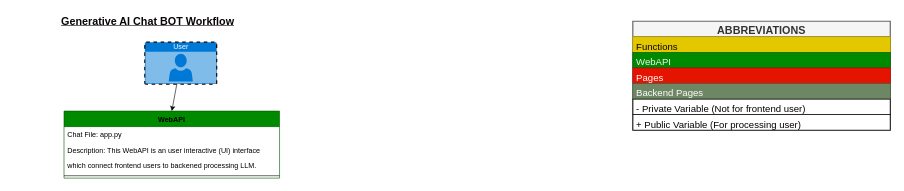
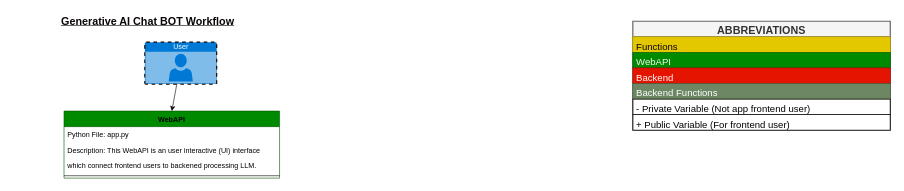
- <mxCell id="13" value="Pages" style="text;strokeColor=#B20000;fillColor=#e51400;align=left;verticalAlign=top;spacingLeft=4;spacingRight=4;overflow=hidden;rotatable=0;points=[[0,0.5],[1,0.5]];portConstraint=eastwest;fontColor=#ffffff;fontSize=16;fontStyle=0;strokeWidth=1;" vertex="1" parent="10"><mxGeometry y="78" width="430" height="26" as="geometry" /></mxCell>
+ <mxCell id="13" value="Backend" style="text;strokeColor=#B20000;fillColor=#e51400;align=left;verticalAlign=top;spacingLeft=4;spacingRight=4;overflow=hidden;rotatable=0;points=[[0,0.5],[1,0.5]];portConstraint=eastwest;fontColor=#ffffff;fontSize=16;fontStyle=0;strokeWidth=1;" vertex="1" parent="10"><mxGeometry y="78" width="430" height="26" as="geometry" /></mxCell>
- <mxCell id="14" value="Backend Pages" style="text;strokeColor=#3A5431;fillColor=#6d8764;align=left;verticalAlign=top;spacingLeft=4;spacingRight=4;overflow=hidden;rotatable=0;points=[[0,0.5],[1,0.5]];portConstraint=eastwest;fontColor=#ffffff;fontSize=16;fontStyle=0;strokeWidth=1;" vertex="1" parent="10"><mxGeometry y="104" width="430" height="26" as="geometry" /></mxCell>
+ <mxCell id="14" value="Backend Functions" style="text;strokeColor=#3A5431;fillColor=#6d8764;align=left;verticalAlign=top;spacingLeft=4;spacingRight=4;overflow=hidden;rotatable=0;points=[[0,0.5],[1,0.5]];portConstraint=eastwest;fontColor=#ffffff;fontSize=16;fontStyle=0;strokeWidth=1;" vertex="1" parent="10"><mxGeometry y="104" width="430" height="26" as="geometry" /></mxCell>
- <mxCell id="15" value="- Private Variable (Not for frontend user)" style="text;strokeColor=#090202;fillColor=none;align=left;verticalAlign=top;spacingLeft=4;spacingRight=4;overflow=hidden;rotatable=0;points=[[0,0.5],[1,0.5]];portConstraint=eastwest;fontColor=#040101;fontSize=16;fontStyle=0;strokeWidth=1;" vertex="1" parent="10"><mxGeometry y="130" width="430" height="26" as="geometry" /></mxCell>
+ <mxCell id="15" value="- Private Variable (Not app frontend user)" style="text;strokeColor=#090202;fillColor=none;align=left;verticalAlign=top;spacingLeft=4;spacingRight=4;overflow=hidden;rotatable=0;points=[[0,0.5],[1,0.5]];portConstraint=eastwest;fontColor=#040101;fontSize=16;fontStyle=0;strokeWidth=1;" vertex="1" parent="10"><mxGeometry y="130" width="430" height="26" as="geometry" /></mxCell>
- <mxCell id="16" value="+ Public Variable (For processing user)" style="text;strokeColor=#090202;fillColor=none;align=left;verticalAlign=top;spacingLeft=4;spacingRight=4;overflow=hidden;rotatable=0;points=[[0,0.5],[1,0.5]];portConstraint=eastwest;fontColor=#040101;fontSize=16;fontStyle=0;strokeWidth=1;" vertex="1" parent="10"><mxGeometry y="156" width="430" height="26" as="geometry" /></mxCell>
+ <mxCell id="16" value="+ Public Variable (For frontend user)" style="text;strokeColor=#090202;fillColor=none;align=left;verticalAlign=top;spacingLeft=4;spacingRight=4;overflow=hidden;rotatable=0;points=[[0,0.5],[1,0.5]];portConstraint=eastwest;fontColor=#040101;fontSize=16;fontStyle=0;strokeWidth=1;" vertex="1" parent="10"><mxGeometry y="156" width="430" height="26" as="geometry" /></mxCell>
- <mxCell id="4" value="Chat File: app.py " style="text;strokeColor=none;fillColor=none;align=left;verticalAlign=top;spacingLeft=4;spacingRight=4;overflow=hidden;rotatable=0;points=[[0,0.5],[1,0.5]];portConstraint=eastwest;fontColor=#000000;" parent="3" vertex="1"><mxGeometry y="26" width="360" height="26" as="geometry" /></mxCell>
+ <mxCell id="4" value="Python File: app.py " style="text;strokeColor=none;fillColor=none;align=left;verticalAlign=top;spacingLeft=4;spacingRight=4;overflow=hidden;rotatable=0;points=[[0,0.5],[1,0.5]];portConstraint=eastwest;fontColor=#000000;" parent="3" vertex="1"><mxGeometry y="26" width="360" height="26" as="geometry" /></mxCell>
